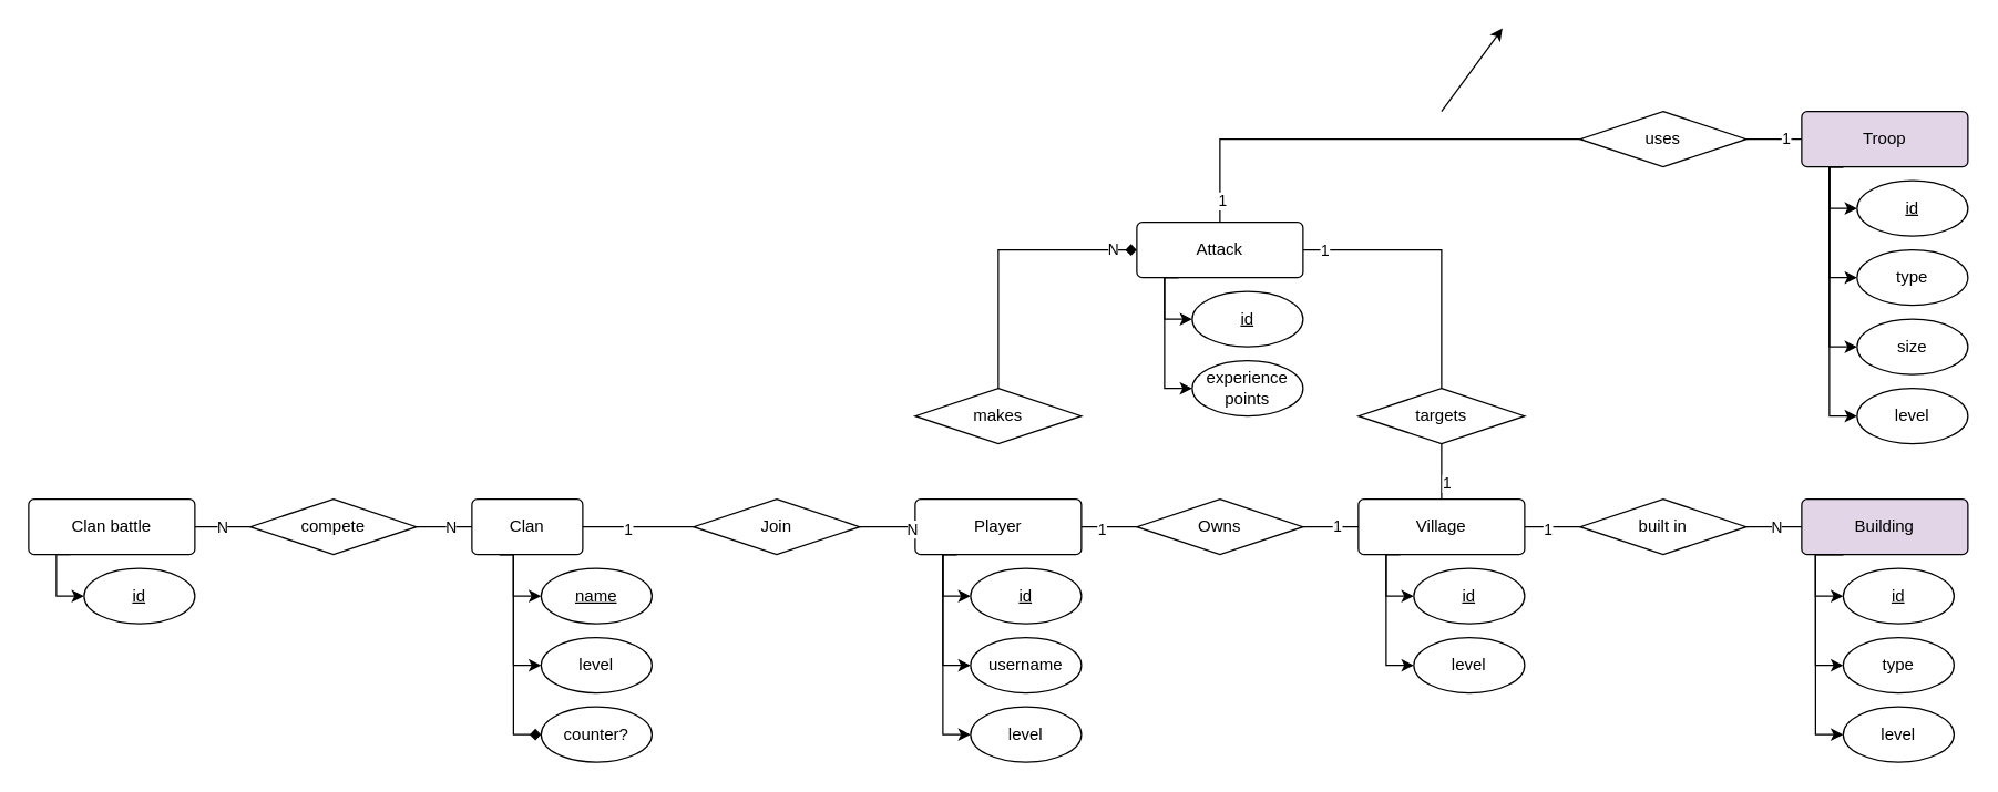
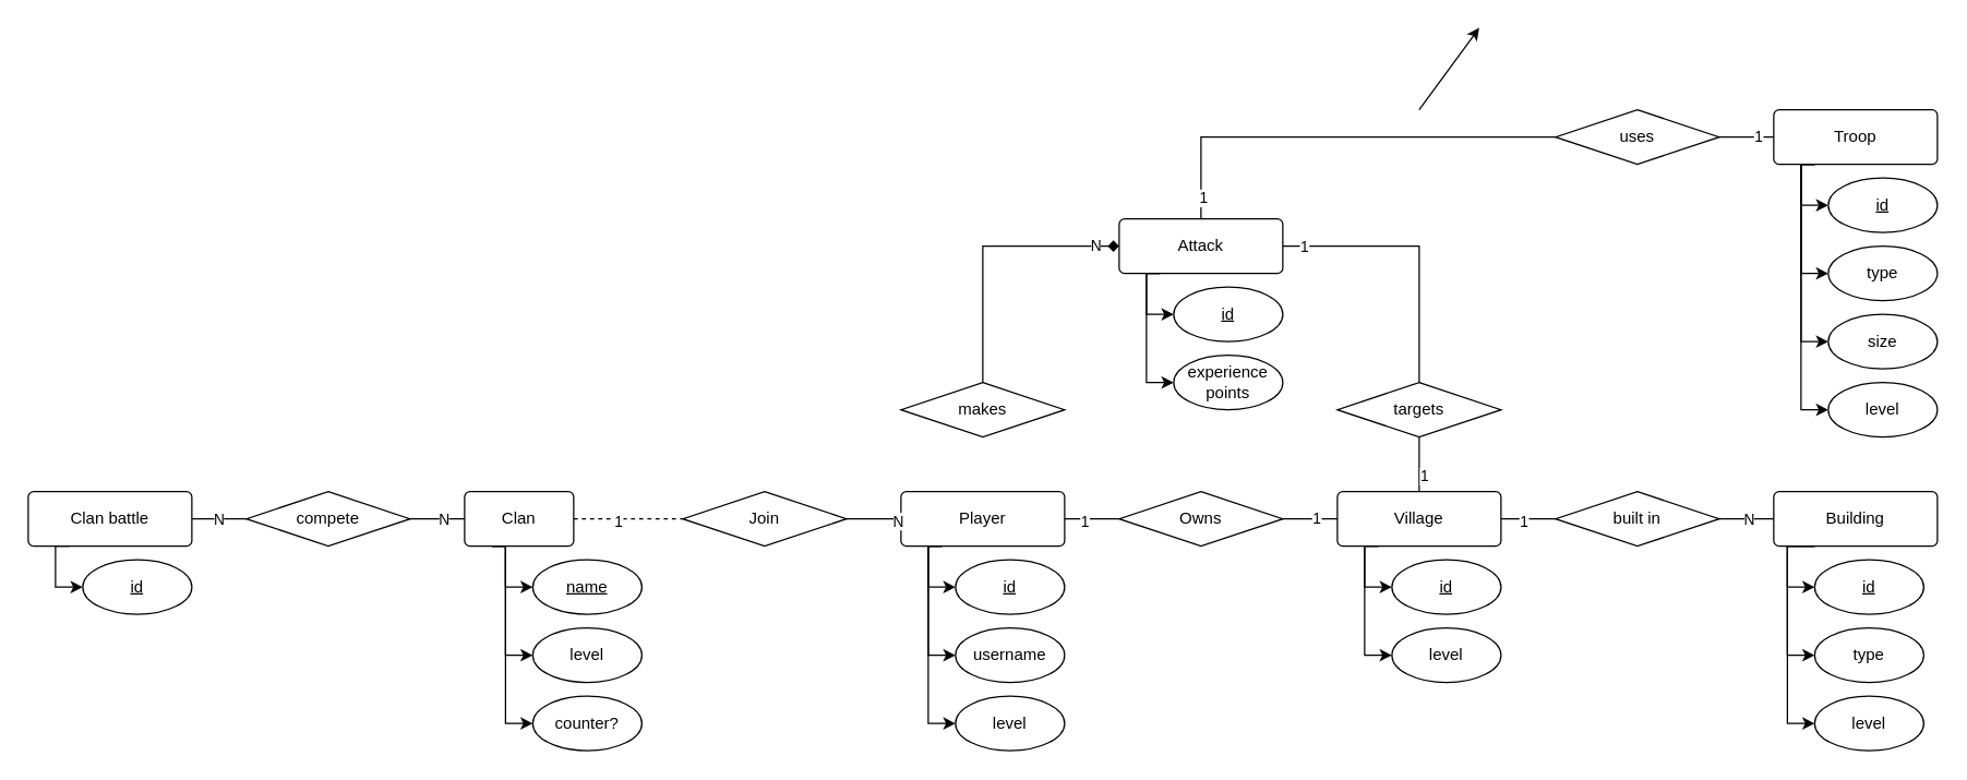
- <mxCell id="25" value="Troop" style="rounded=1;arcSize=10;whiteSpace=wrap;html=1;align=center;fillColor=#e1d5e7;" parent="1" vertex="1"><mxGeometry x="1300" y="80" width="120" height="40" as="geometry" /></mxCell>
+ <mxCell id="25" value="Troop" style="rounded=1;arcSize=10;whiteSpace=wrap;html=1;align=center;" parent="1" vertex="1"><mxGeometry x="1300" y="80" width="120" height="40" as="geometry" /></mxCell>
- <mxCell id="58" value="" style="endArrow=none;html=1;rounded=0;entryX=0;entryY=0.5;entryDx=0;entryDy=0;exitX=1;exitY=0.5;exitDx=0;exitDy=0;" parent="1" source="33" target="55" edge="1"><mxGeometry width="50" height="50" relative="1" as="geometry"><mxPoint x="810" y="-50" as="sourcePoint" /><mxPoint x="660" y="-40" as="targetPoint" /></mxGeometry></mxCell>
+ <mxCell id="58" value="" style="endArrow=none;html=1;rounded=0;entryX=0;entryY=0.5;entryDx=0;entryDy=0;exitX=1;exitY=0.5;exitDx=0;exitDy=0;dashed=1;" parent="1" source="33" target="55" edge="1"><mxGeometry width="50" height="50" relative="1" as="geometry"><mxPoint x="810" y="-50" as="sourcePoint" /><mxPoint x="660" y="-40" as="targetPoint" /></mxGeometry></mxCell>
- <mxCell id="16" value="Building" style="rounded=1;arcSize=10;whiteSpace=wrap;html=1;align=center;fillColor=#e1d5e7;" parent="1" vertex="1"><mxGeometry x="1300" y="360" width="120" height="40" as="geometry" /></mxCell>
+ <mxCell id="16" value="Building" style="rounded=1;arcSize=10;whiteSpace=wrap;html=1;align=center;" parent="1" vertex="1"><mxGeometry x="1300" y="360" width="120" height="40" as="geometry" /></mxCell>
- <mxCell id="32" style="edgeStyle=orthogonalEdgeStyle;rounded=0;orthogonalLoop=1;jettySize=auto;html=1;exitX=0.25;exitY=1;exitDx=0;exitDy=0;entryX=0;entryY=0.5;entryDx=0;entryDy=0;endArrow=diamond;" parent="1" source="33" target="36" edge="1"><mxGeometry relative="1" as="geometry"><Array as="points"><mxPoint x="370" y="400" /><mxPoint x="370" y="530" /></Array></mxGeometry></mxCell>
+ <mxCell id="32" style="edgeStyle=orthogonalEdgeStyle;rounded=0;orthogonalLoop=1;jettySize=auto;html=1;exitX=0.25;exitY=1;exitDx=0;exitDy=0;entryX=0;entryY=0.5;entryDx=0;entryDy=0;" parent="1" source="33" target="36" edge="1"><mxGeometry relative="1" as="geometry"><Array as="points"><mxPoint x="370" y="400" /><mxPoint x="370" y="530" /></Array></mxGeometry></mxCell>
